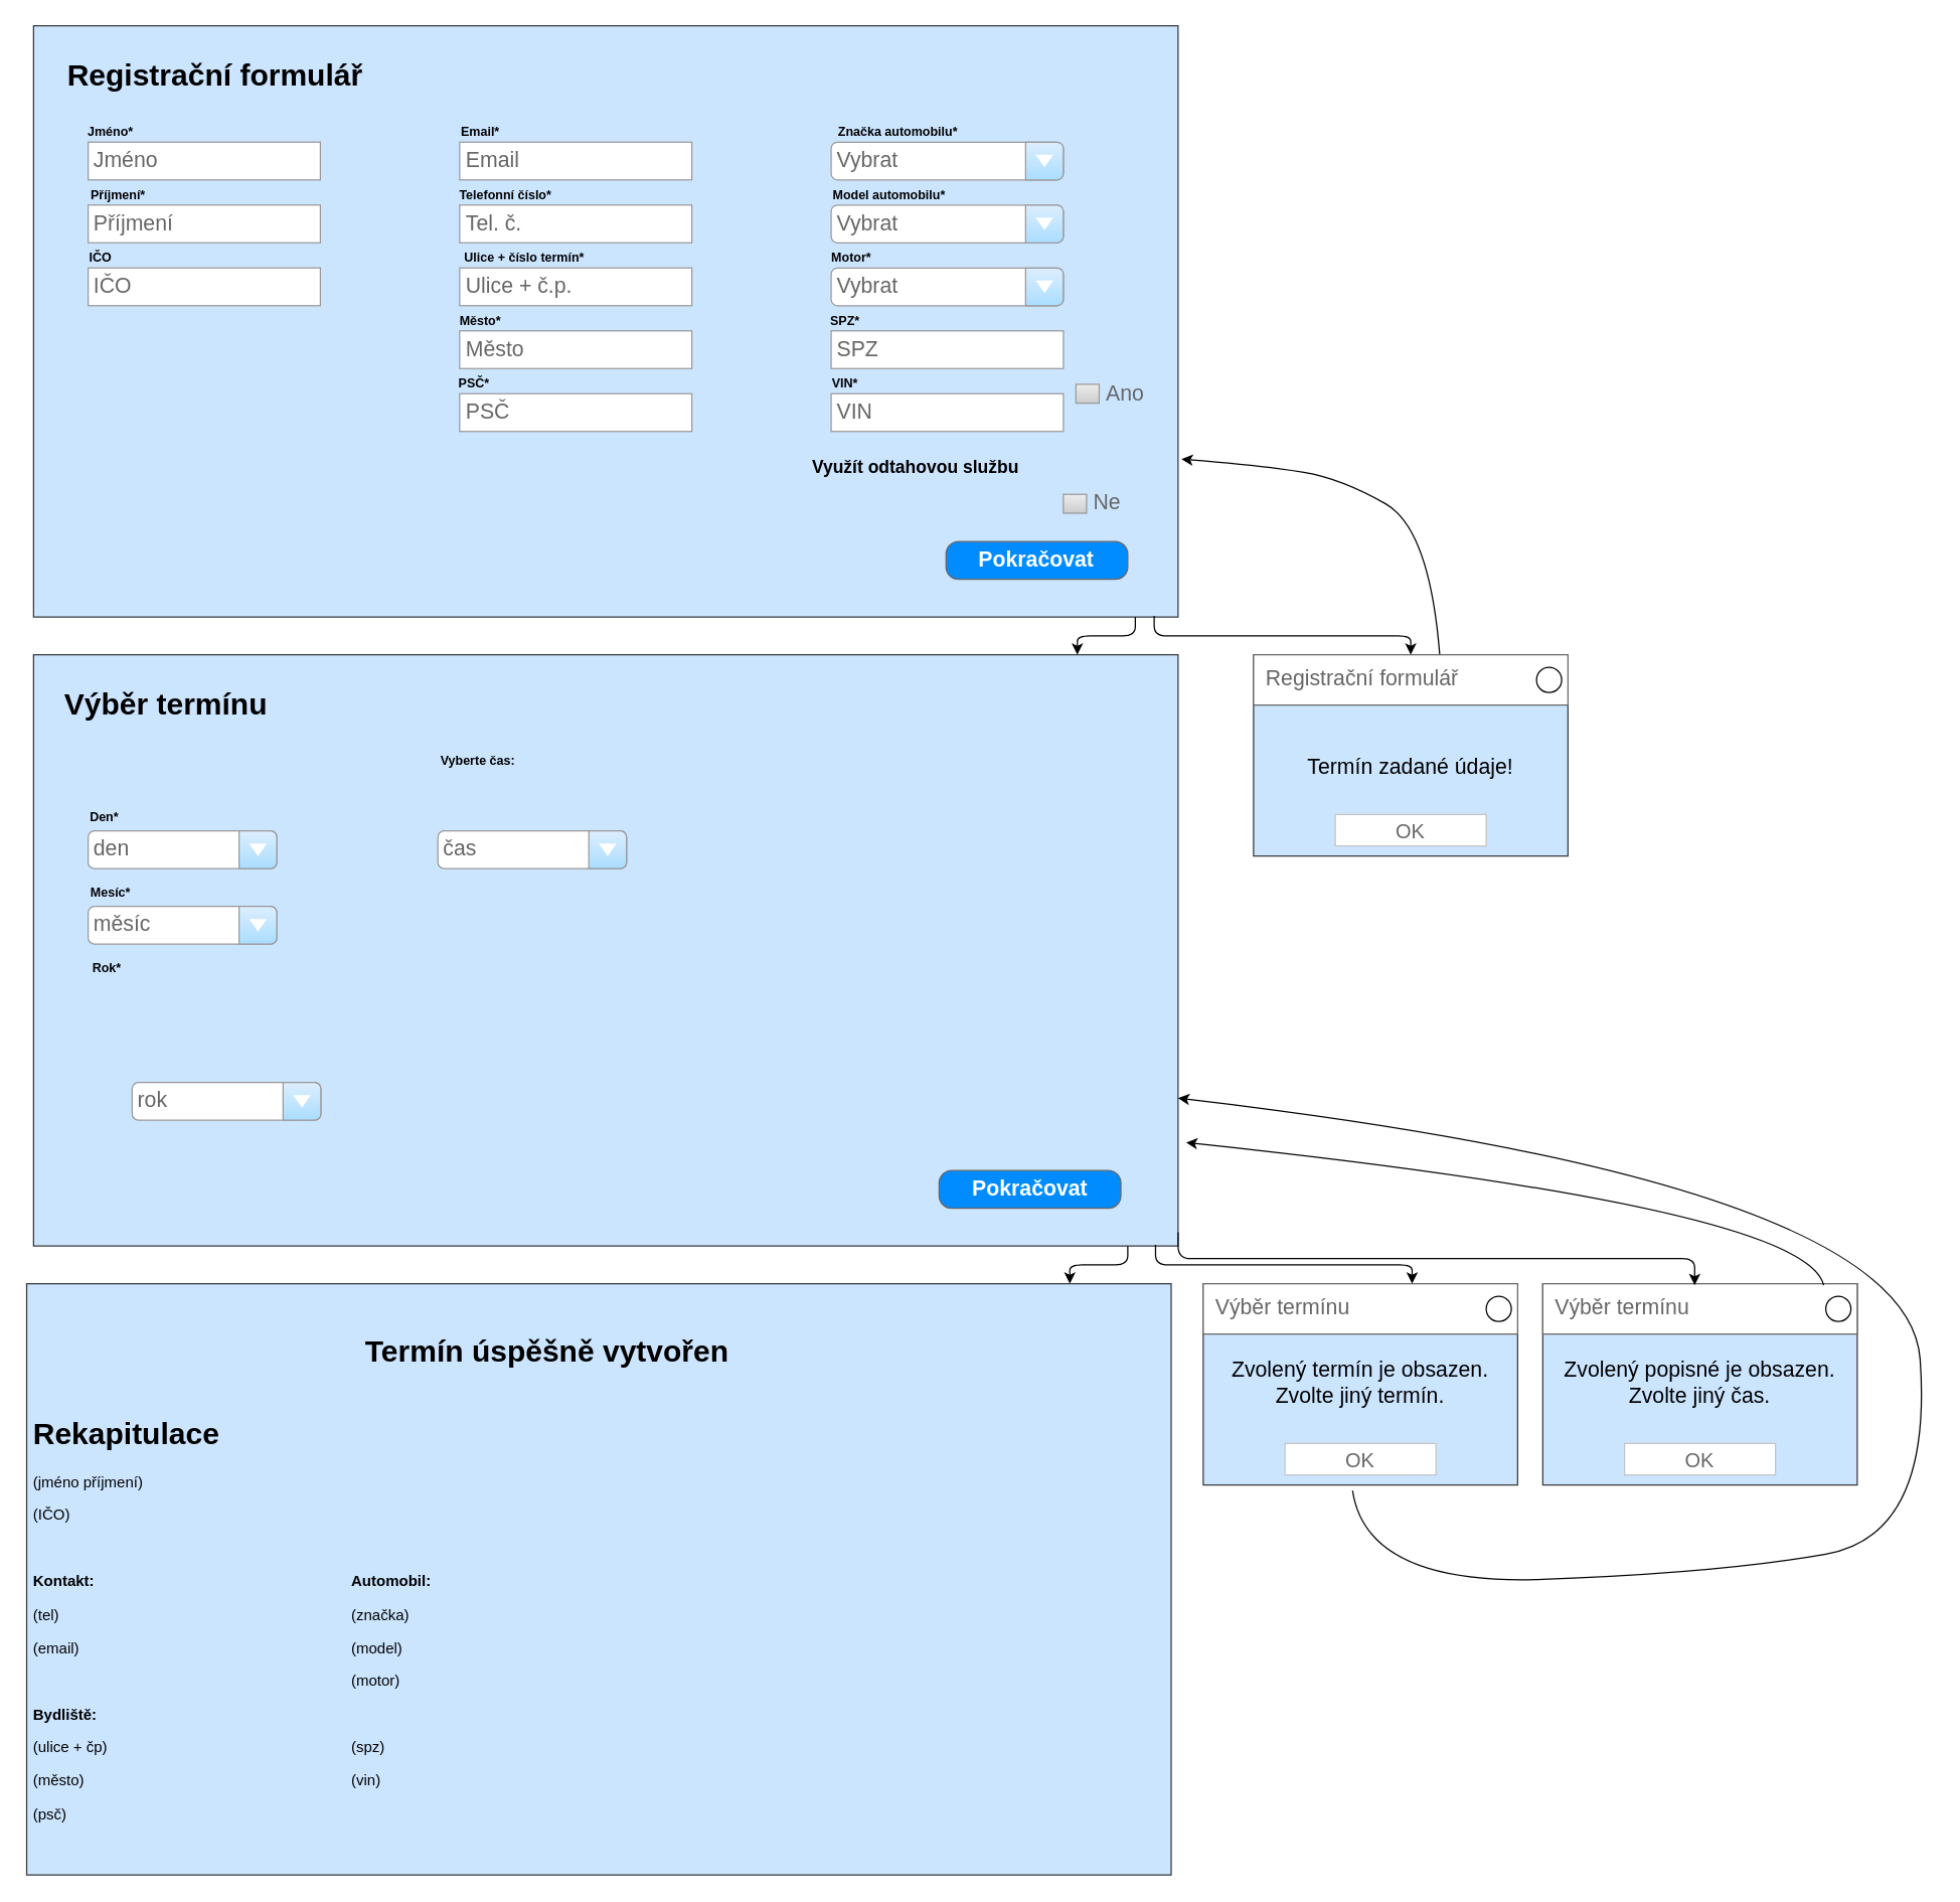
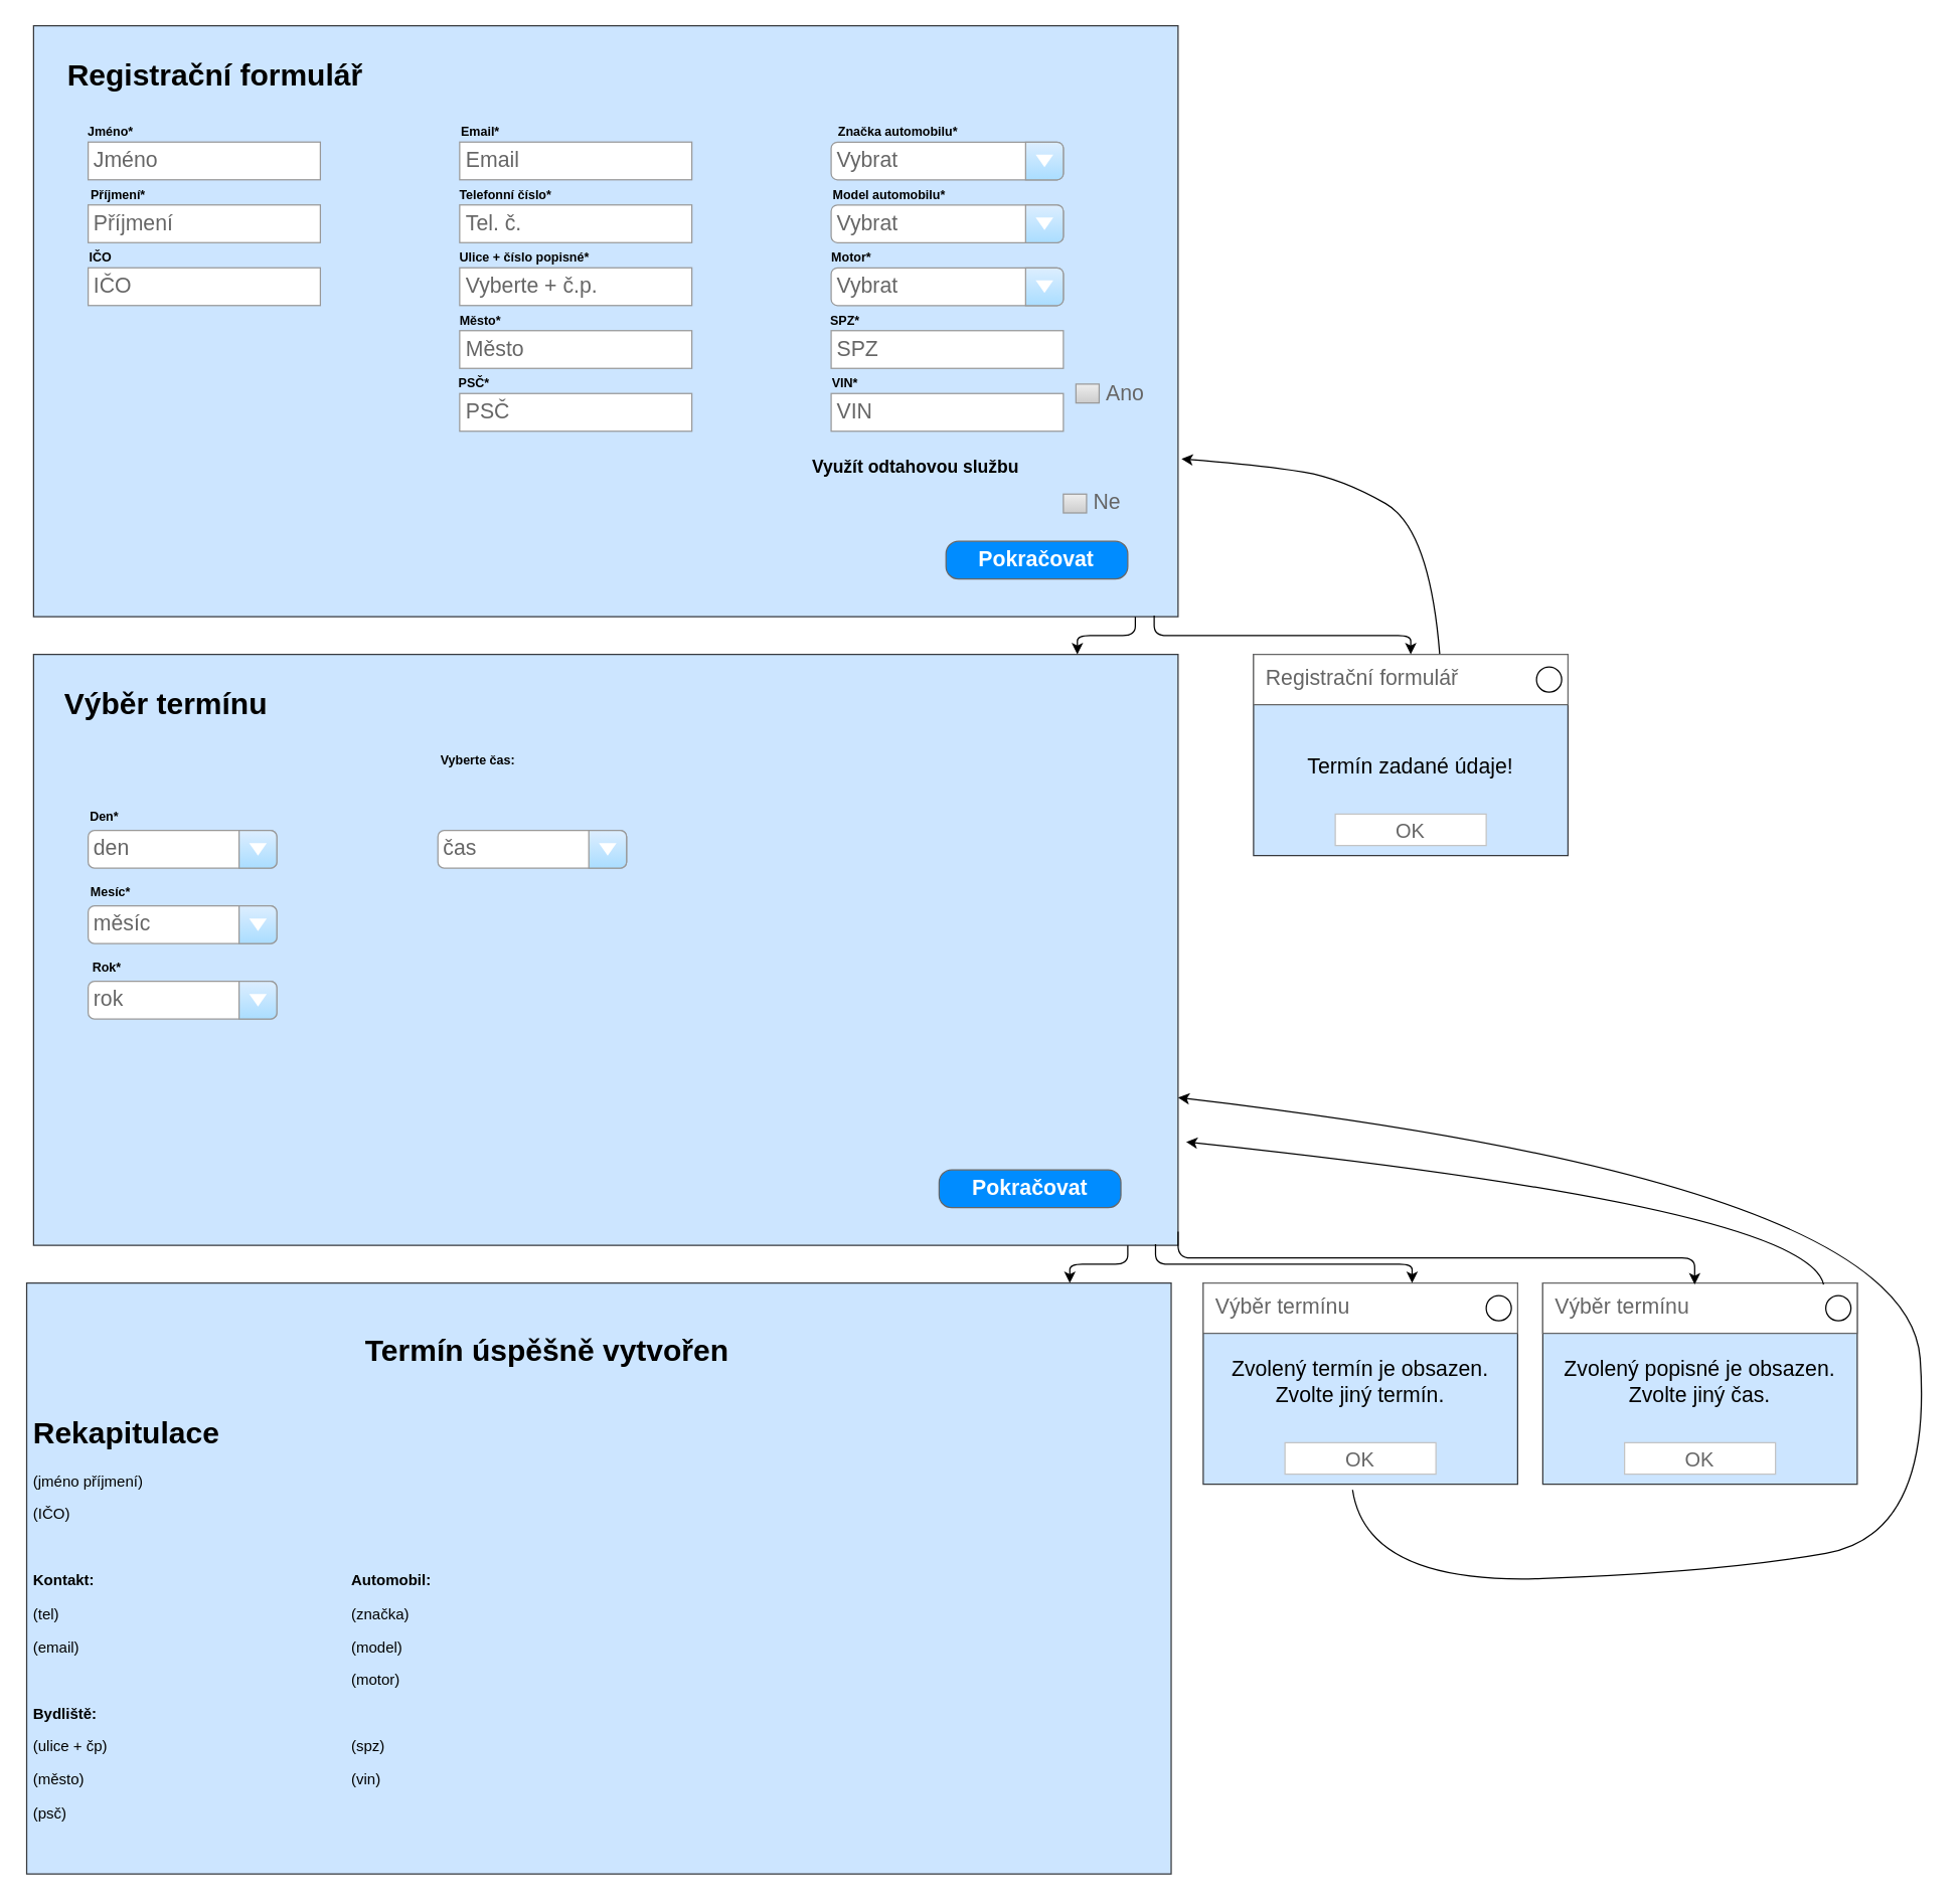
- <mxCell id="24" value="&lt;font style=&quot;font-size: 10px&quot;&gt;Ulice + číslo termín*&lt;/font&gt;" style="text;strokeColor=none;fillColor=none;html=1;fontSize=24;fontStyle=1;verticalAlign=middle;align=center;" parent="1" vertex="1"><mxGeometry x="356.32" y="190" width="120" height="20" as="geometry" /></mxCell>
+ <mxCell id="24" value="&lt;font style=&quot;font-size: 10px&quot;&gt;Ulice + číslo popisné*&lt;/font&gt;" style="text;strokeColor=none;fillColor=none;html=1;fontSize=24;fontStyle=1;verticalAlign=middle;align=center;" parent="1" vertex="1"><mxGeometry x="356.32" y="190" width="120" height="20" as="geometry" /></mxCell>
- <mxCell id="13" value="Ulice + č.p." style="strokeWidth=1;shadow=0;dashed=0;align=center;html=1;shape=mxgraph.mockup.forms.pwField;strokeColor=#999999;mainText=;align=left;fontColor=#666666;fontSize=17;spacingLeft=3;" parent="1" vertex="1"><mxGeometry x="364.782" y="212.5" width="184.615" height="30" as="geometry" /></mxCell>
+ <mxCell id="13" value="Vyberte + č.p." style="strokeWidth=1;shadow=0;dashed=0;align=center;html=1;shape=mxgraph.mockup.forms.pwField;strokeColor=#999999;mainText=;align=left;fontColor=#666666;fontSize=17;spacingLeft=3;" parent="1" vertex="1"><mxGeometry x="364.782" y="212.5" width="184.615" height="30" as="geometry" /></mxCell>
- <mxCell id="42" value="rok" style="strokeWidth=1;shadow=0;dashed=0;align=center;html=1;shape=mxgraph.mockup.forms.comboBox;strokeColor=#999999;fillColor=#ddeeff;align=left;fillColor2=#aaddff;mainText=;fontColor=#666666;fontSize=17;spacingLeft=3;" vertex="1" parent="1"><mxGeometry x="104.4" y="860" width="150" height="30" as="geometry" /></mxCell>
+ <mxCell id="42" value="rok" style="strokeWidth=1;shadow=0;dashed=0;align=center;html=1;shape=mxgraph.mockup.forms.comboBox;strokeColor=#999999;fillColor=#ddeeff;align=left;fillColor2=#aaddff;mainText=;fontColor=#666666;fontSize=17;spacingLeft=3;" vertex="1" parent="1"><mxGeometry x="69.4" y="780" width="150" height="30" as="geometry" /></mxCell>
